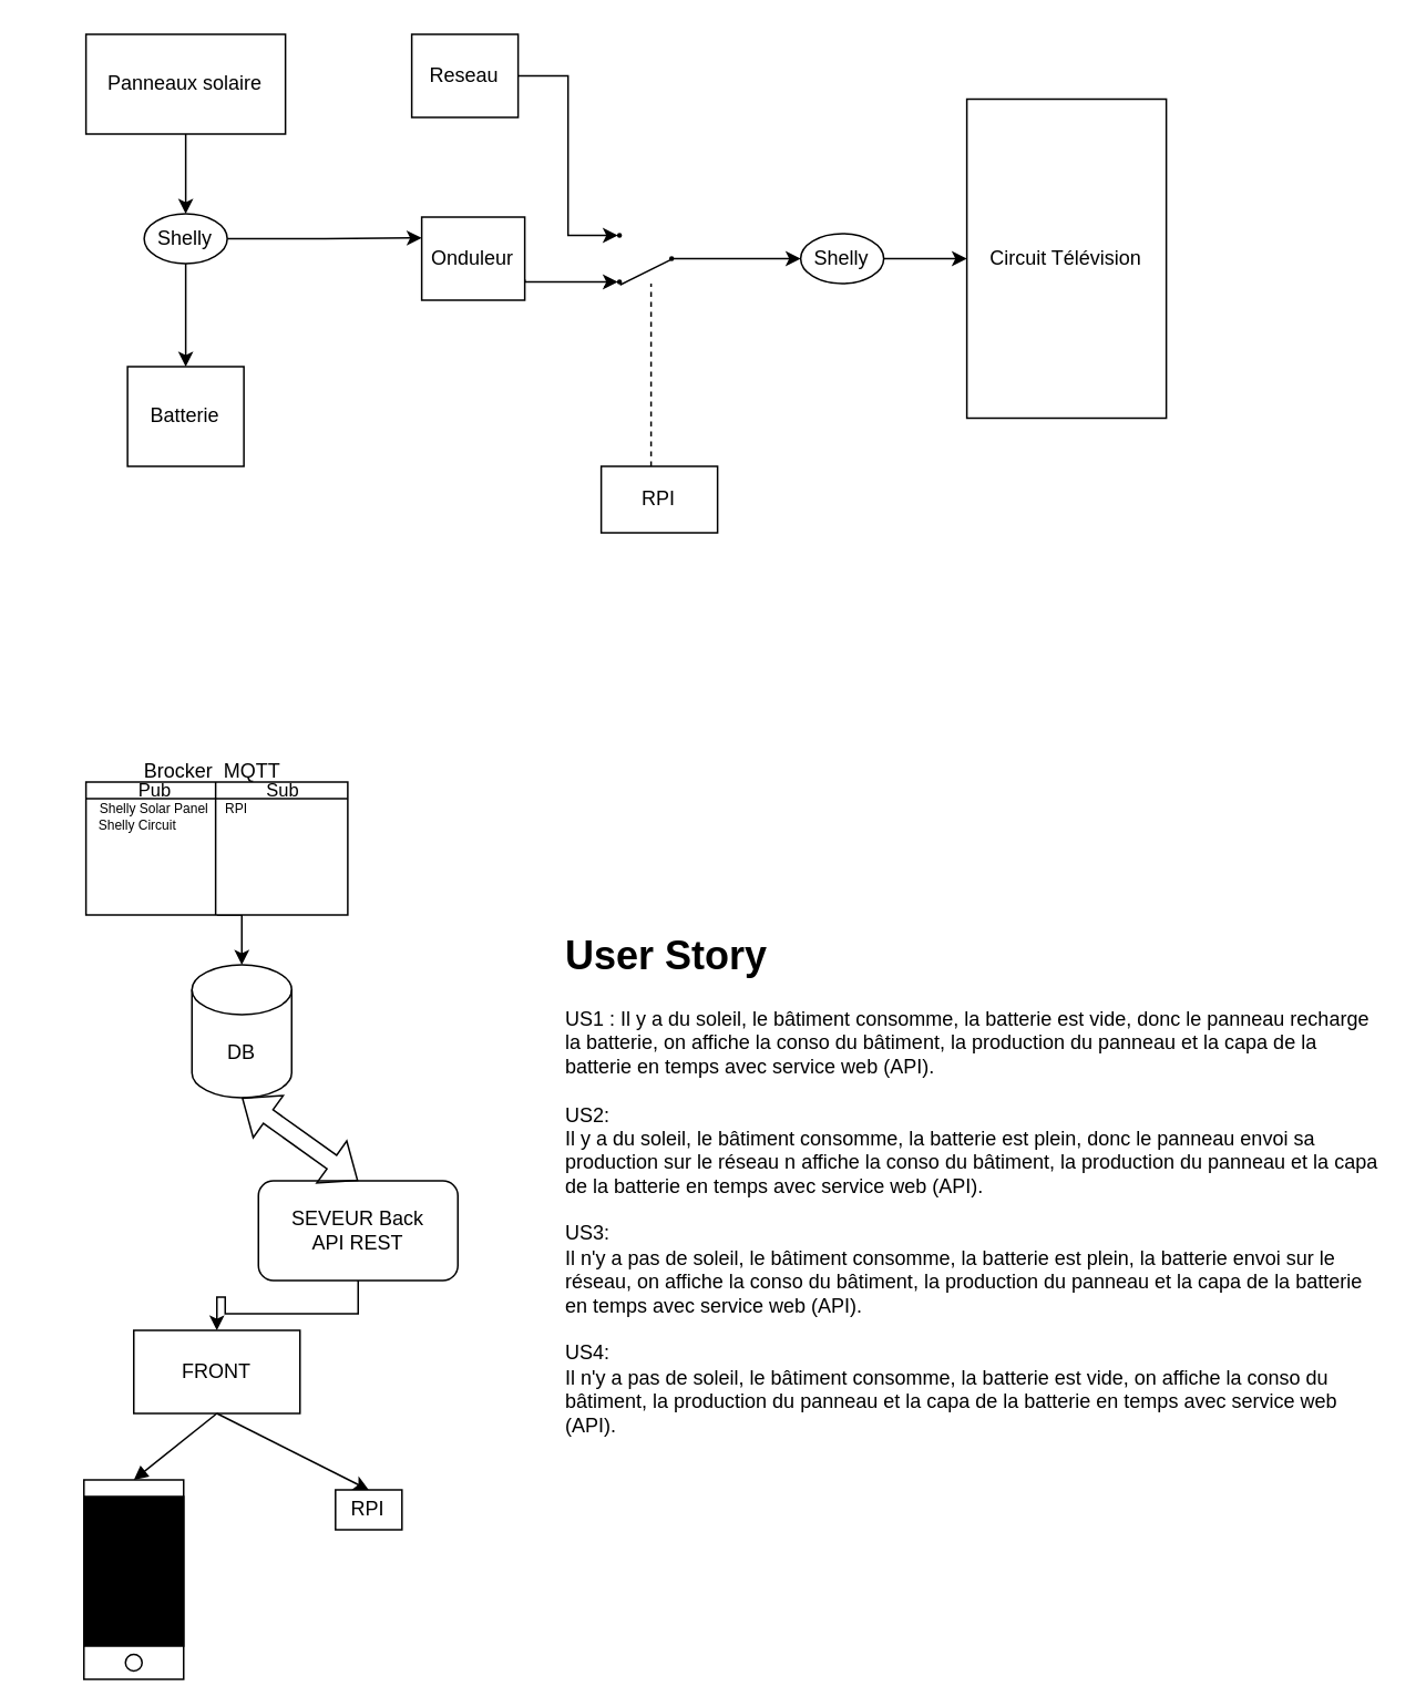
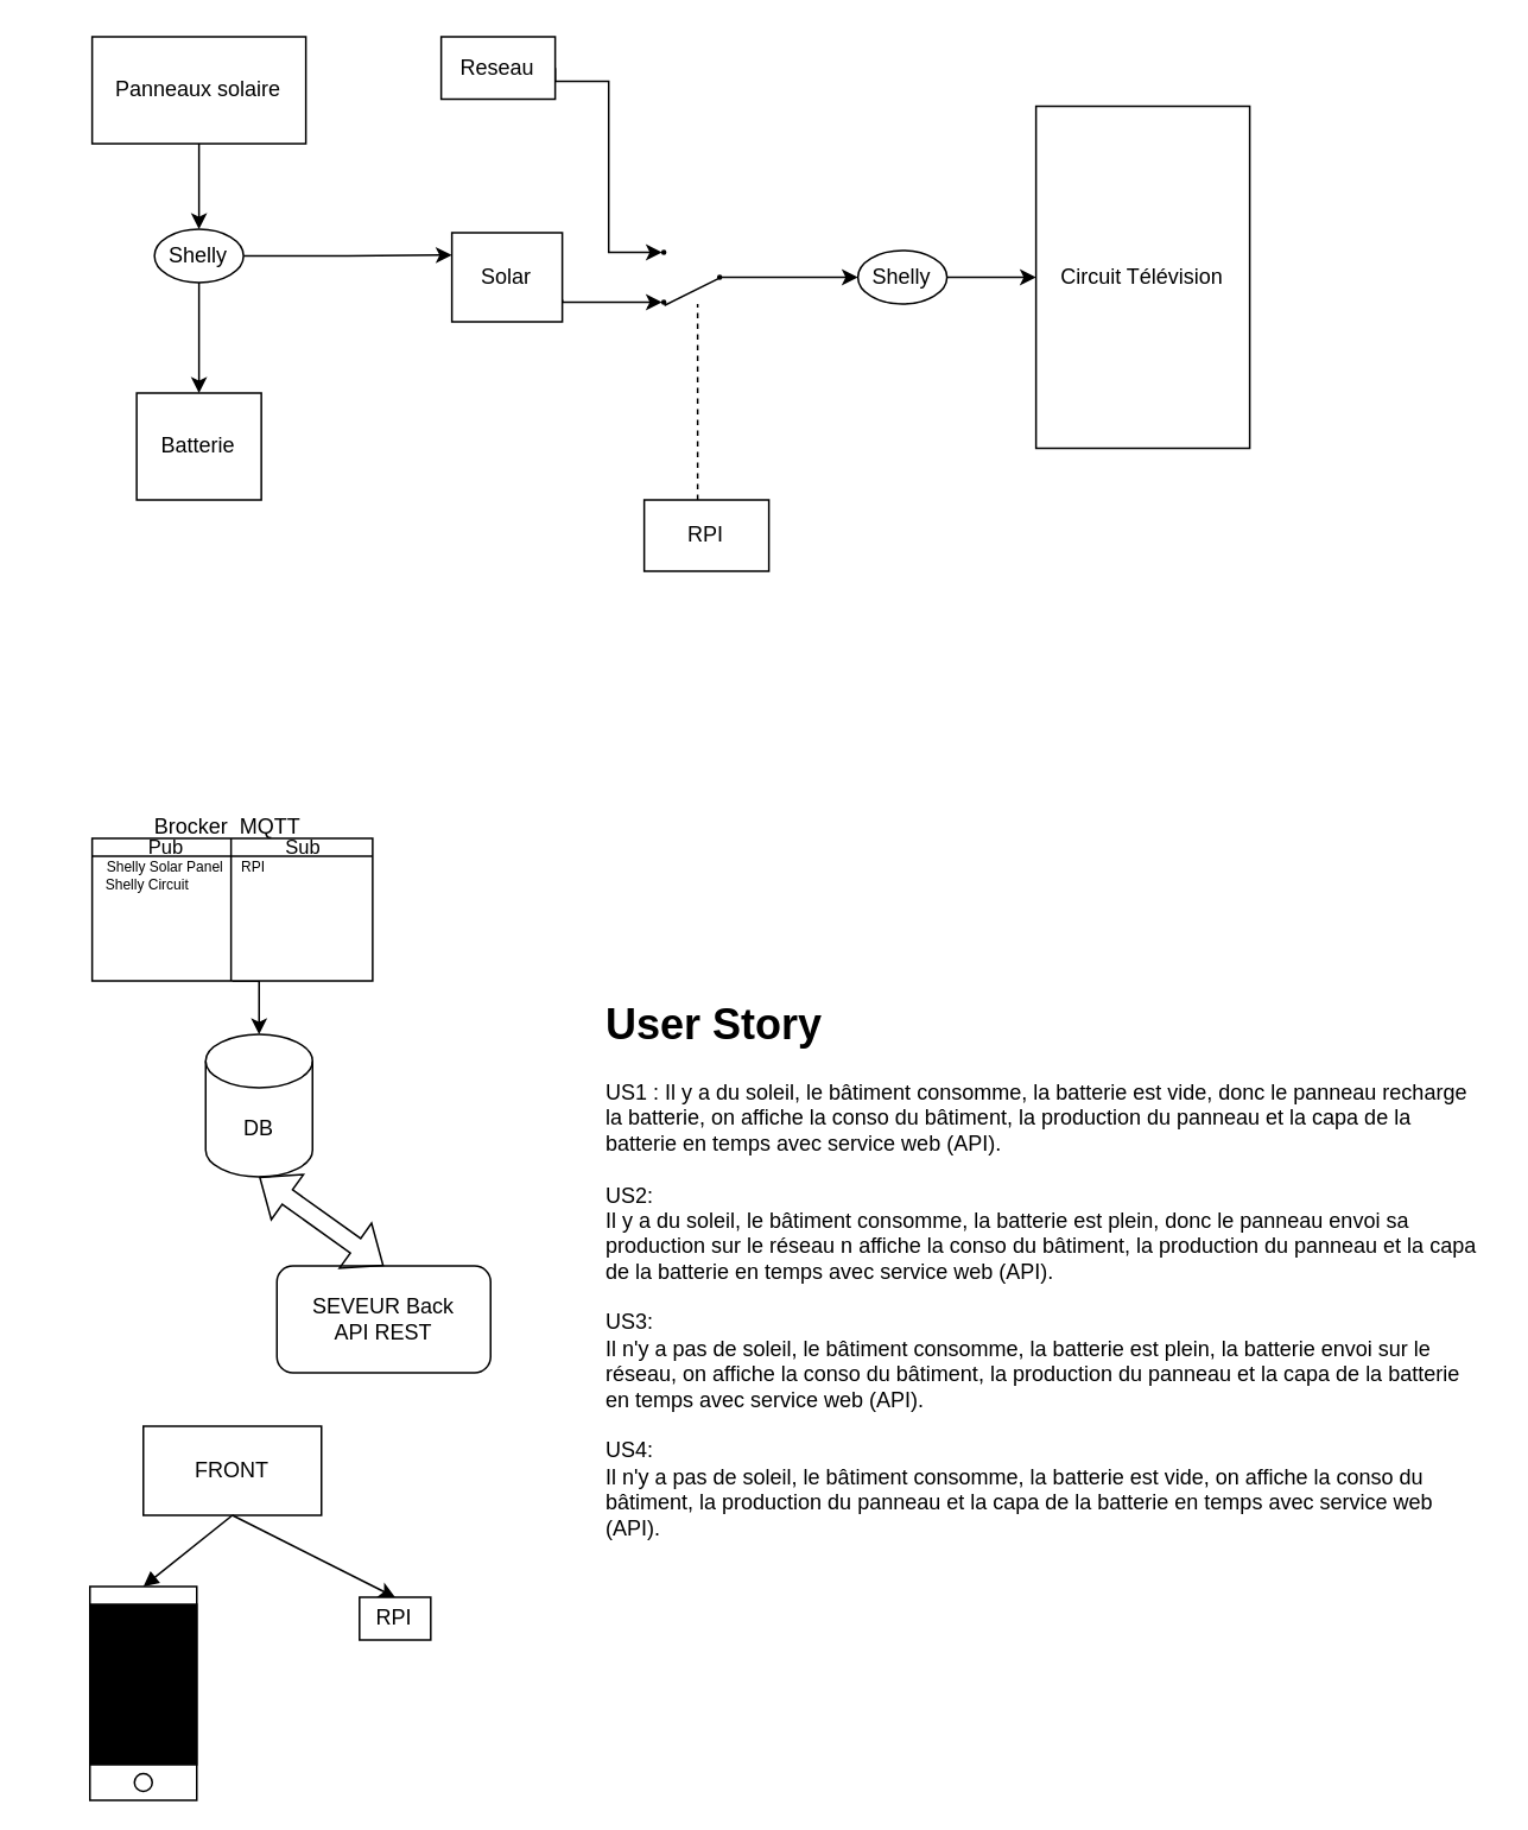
- <mxCell id="8" value="Reseau" style="rounded=0;whiteSpace=wrap;html=1;" vertex="1" parent="1"><mxGeometry x="247.25" y="20" width="64" height="50" as="geometry" /></mxCell>
+ <mxCell id="8" value="Reseau" style="rounded=0;whiteSpace=wrap;html=1;" vertex="1" parent="1"><mxGeometry x="247.25" y="20" width="64" height="35" as="geometry" /></mxCell>
- <mxCell id="6" value="Onduleur" style="rounded=0;whiteSpace=wrap;html=1;" vertex="1" parent="1"><mxGeometry x="253.25" y="130" width="62" height="50" as="geometry" /></mxCell>
+ <mxCell id="6" value="Solar" style="rounded=0;whiteSpace=wrap;html=1;" vertex="1" parent="1"><mxGeometry x="253.25" y="130" width="62" height="50" as="geometry" /></mxCell>
- <mxCell id="10" style="edgeStyle=orthogonalEdgeStyle;rounded=0;orthogonalLoop=1;jettySize=auto;html=1;exitX=0.5;exitY=1;exitDx=0;exitDy=0;" edge="1" parent="1" source="11" target="13"><mxGeometry relative="1" as="geometry" /></mxCell>
